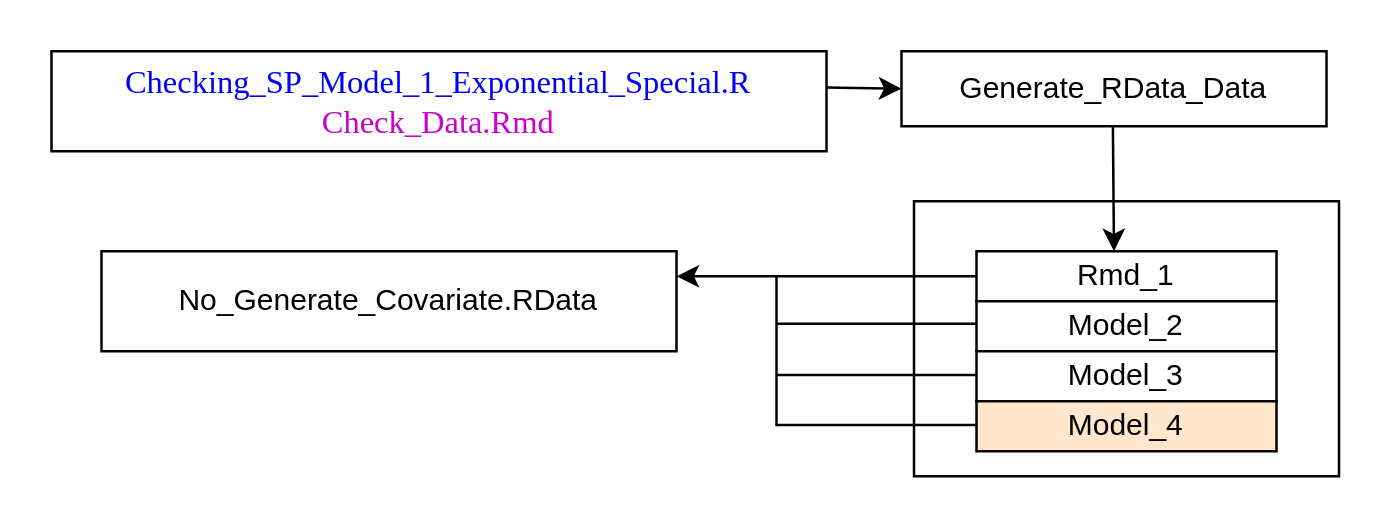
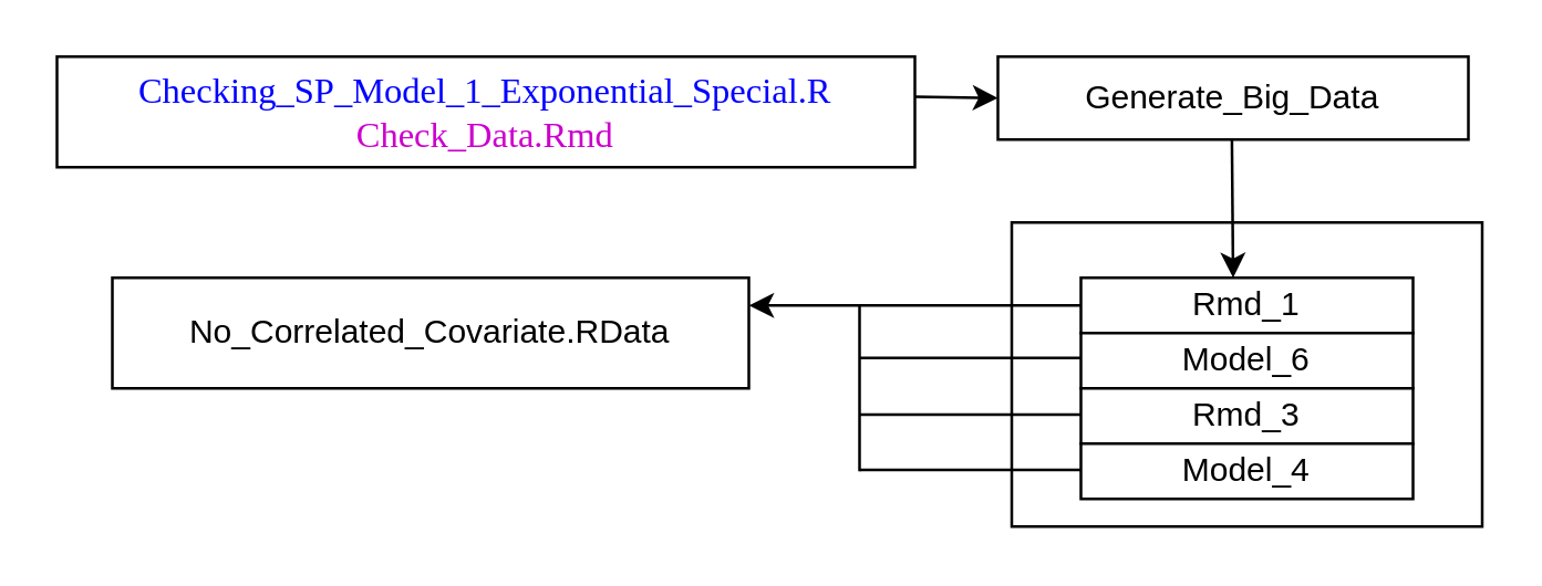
- <mxCell id="2" value="Generate_RData_Data" style="rounded=0;whiteSpace=wrap;html=1;" parent="1" vertex="1"><mxGeometry x="360" y="20" width="170" height="30" as="geometry" /></mxCell>
+ <mxCell id="2" value="Generate_Big_Data" style="rounded=0;whiteSpace=wrap;html=1;" parent="1" vertex="1"><mxGeometry x="360" y="20" width="170" height="30" as="geometry" /></mxCell>
- <mxCell id="7" value="No_Generate_Covariate.RData" style="rounded=0;whiteSpace=wrap;html=1;" parent="1" vertex="1"><mxGeometry x="40" y="100" width="230" height="40" as="geometry" /></mxCell>
+ <mxCell id="7" value="No_Correlated_Covariate.RData" style="rounded=0;whiteSpace=wrap;html=1;" parent="1" vertex="1"><mxGeometry x="40" y="100" width="230" height="40" as="geometry" /></mxCell>
- <mxCell id="5" value="Model_2" style="rounded=0;whiteSpace=wrap;html=1;" parent="1" vertex="1"><mxGeometry x="390" y="120" width="120" height="20" as="geometry" /></mxCell>
+ <mxCell id="5" value="Model_6" style="rounded=0;whiteSpace=wrap;html=1;" parent="1" vertex="1"><mxGeometry x="390" y="120" width="120" height="20" as="geometry" /></mxCell>
- <mxCell id="6" value="Model_3" style="rounded=0;whiteSpace=wrap;html=1;" parent="1" vertex="1"><mxGeometry x="390" y="140" width="120" height="20" as="geometry" /></mxCell>
+ <mxCell id="6" value="Rmd_3" style="rounded=0;whiteSpace=wrap;html=1;" parent="1" vertex="1"><mxGeometry x="390" y="140" width="120" height="20" as="geometry" /></mxCell>
- <mxCell id="10" value="Model_4" style="rounded=0;whiteSpace=wrap;html=1;fillColor=#ffe6cc;" parent="1" vertex="1"><mxGeometry x="390" y="160" width="120" height="20" as="geometry" /></mxCell>
+ <mxCell id="10" value="Model_4" style="rounded=0;whiteSpace=wrap;html=1;" parent="1" vertex="1"><mxGeometry x="390" y="160" width="120" height="20" as="geometry" /></mxCell>
